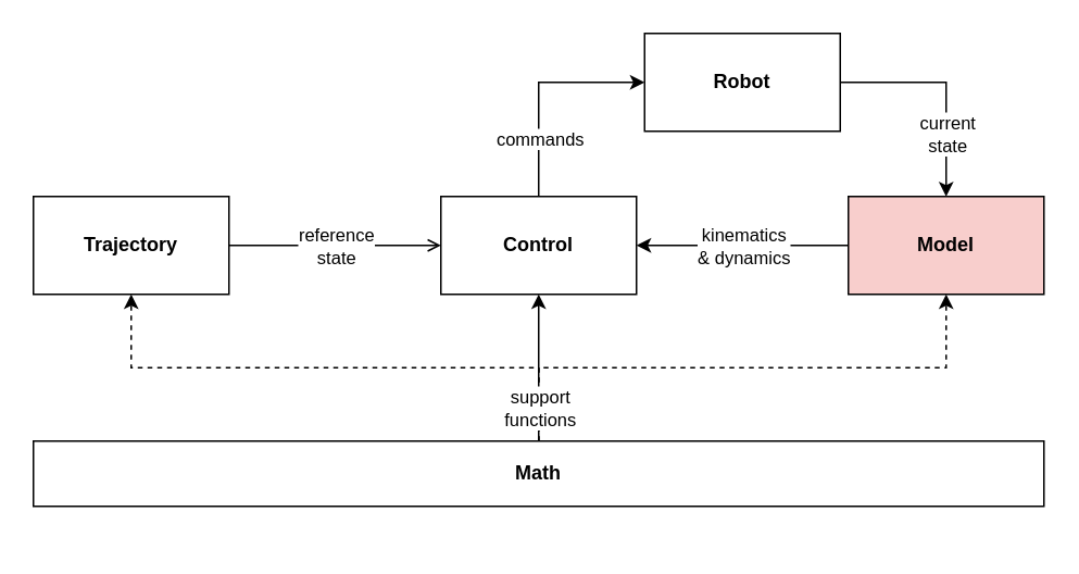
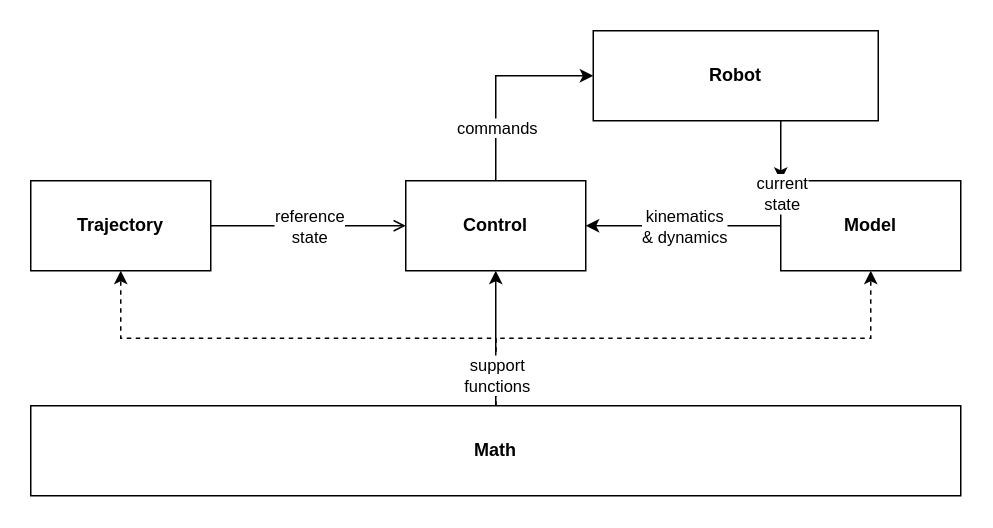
- <mxCell id="16" value="Robot" style="rounded=0;whiteSpace=wrap;html=1;fontStyle=1" vertex="1" parent="1"><mxGeometry x="395" y="20" width="120" height="60" as="geometry" /></mxCell>
+ <mxCell id="16" value="Robot" style="rounded=0;whiteSpace=wrap;html=1;fontStyle=1" vertex="1" parent="1"><mxGeometry x="395" y="20" width="190" height="60" as="geometry" /></mxCell>
- <mxCell id="10" value="Model" style="rounded=0;whiteSpace=wrap;html=1;fontStyle=1;fillColor=#f8cecc;" vertex="1" parent="1"><mxGeometry x="520" y="120" width="120" height="60" as="geometry" /></mxCell>
+ <mxCell id="10" value="Model" style="rounded=0;whiteSpace=wrap;html=1;fontStyle=1" vertex="1" parent="1"><mxGeometry x="520" y="120" width="120" height="60" as="geometry" /></mxCell>
- <mxCell id="4" value="Math" style="rounded=0;whiteSpace=wrap;html=1;fontStyle=1" vertex="1" parent="1"><mxGeometry x="20" y="270" width="620" height="40" as="geometry" /></mxCell>
+ <mxCell id="4" value="Math" style="rounded=0;whiteSpace=wrap;html=1;fontStyle=1" vertex="1" parent="1"><mxGeometry x="20" y="270" width="620" height="60" as="geometry" /></mxCell>
